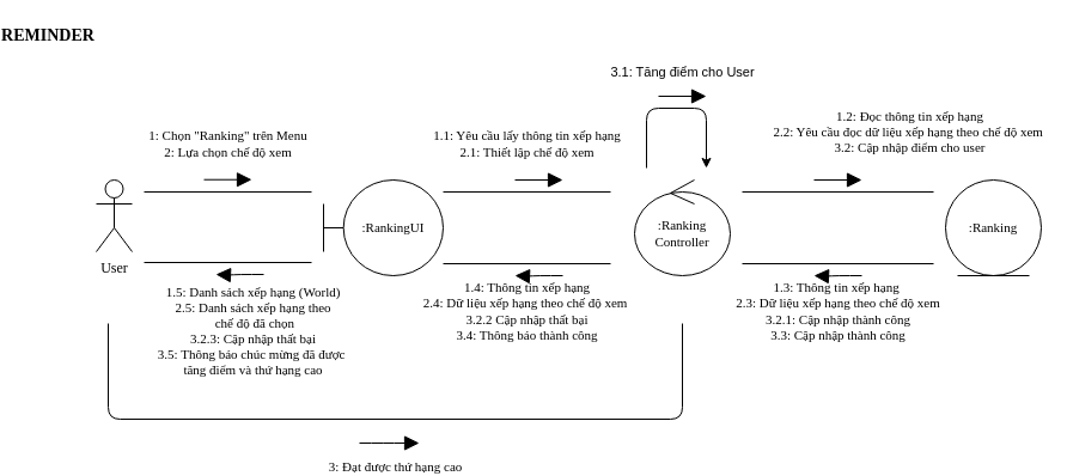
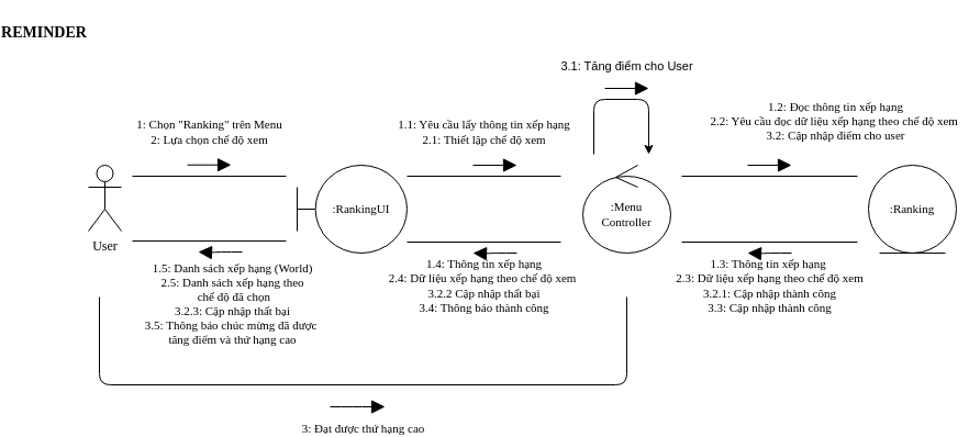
- <mxCell id="3" value=":Ranking&lt;br&gt;Controller" style="ellipse;shape=umlControl;whiteSpace=wrap;html=1;fontFamily=Verdana;fontSize=11;" parent="1" vertex="1"><mxGeometry x="530" y="150" width="80" height="80" as="geometry" /></mxCell>
+ <mxCell id="3" value=":Menu&lt;br&gt;Controller" style="ellipse;shape=umlControl;whiteSpace=wrap;html=1;fontFamily=Verdana;fontSize=11;" parent="1" vertex="1"><mxGeometry x="530" y="150" width="80" height="80" as="geometry" /></mxCell>
